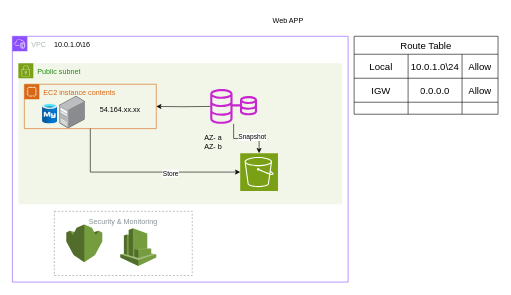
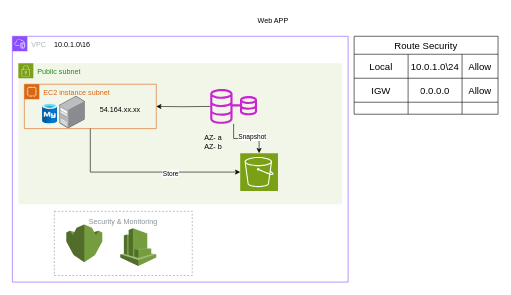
- <mxCell id="20" value="Web APP" style="text;html=1;align=center;verticalAlign=middle;whiteSpace=wrap;rounded=0;" vertex="1" parent="1"><mxGeometry x="250" y="20" width="460" height="30" as="geometry" /></mxCell>
+ <mxCell id="20" value="Web APP" style="text;html=1;align=center;verticalAlign=middle;whiteSpace=wrap;rounded=0;" vertex="1" parent="1"><mxGeometry x="225" y="20" width="460" height="30" as="geometry" /></mxCell>
- <mxCell id="21" value="Route Table" style="shape=table;startSize=30;container=1;collapsible=0;childLayout=tableLayout;strokeColor=default;fontSize=16;" vertex="1" parent="1"><mxGeometry x="590" y="60" width="240" height="130" as="geometry" /></mxCell>
+ <mxCell id="21" value="Route Security" style="shape=table;startSize=30;container=1;collapsible=0;childLayout=tableLayout;strokeColor=default;fontSize=16;" vertex="1" parent="1"><mxGeometry x="590" y="60" width="240" height="130" as="geometry" /></mxCell>
- <mxCell id="4" value="EC2 instance contents" style="points=[[0,0],[0.25,0],[0.5,0],[0.75,0],[1,0],[1,0.25],[1,0.5],[1,0.75],[1,1],[0.75,1],[0.5,1],[0.25,1],[0,1],[0,0.75],[0,0.5],[0,0.25]];outlineConnect=0;gradientColor=none;html=1;whiteSpace=wrap;fontSize=12;fontStyle=0;container=1;pointerEvents=0;collapsible=0;recursiveResize=0;shape=mxgraph.aws4.group;grIcon=mxgraph.aws4.group_ec2_instance_contents;strokeColor=#D86613;fillColor=none;verticalAlign=top;align=left;spacingLeft=30;fontColor=#D86613;dashed=0;" vertex="1" parent="3"><mxGeometry x="10" y="35" width="220" height="74" as="geometry" /></mxCell>
+ <mxCell id="4" value="EC2 instance subnet" style="points=[[0,0],[0.25,0],[0.5,0],[0.75,0],[1,0],[1,0.25],[1,0.5],[1,0.75],[1,1],[0.75,1],[0.5,1],[0.25,1],[0,1],[0,0.75],[0,0.5],[0,0.25]];outlineConnect=0;gradientColor=none;html=1;whiteSpace=wrap;fontSize=12;fontStyle=0;container=1;pointerEvents=0;collapsible=0;recursiveResize=0;shape=mxgraph.aws4.group;grIcon=mxgraph.aws4.group_ec2_instance_contents;strokeColor=#D86613;fillColor=none;verticalAlign=top;align=left;spacingLeft=30;fontColor=#D86613;dashed=0;" vertex="1" parent="3"><mxGeometry x="10" y="35" width="220" height="74" as="geometry" /></mxCell>
